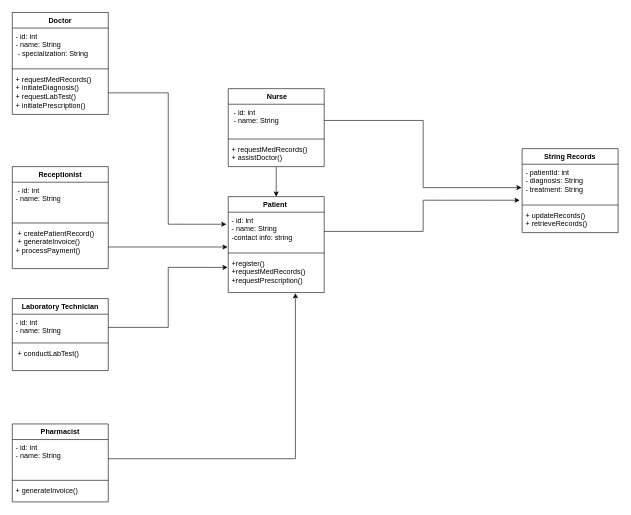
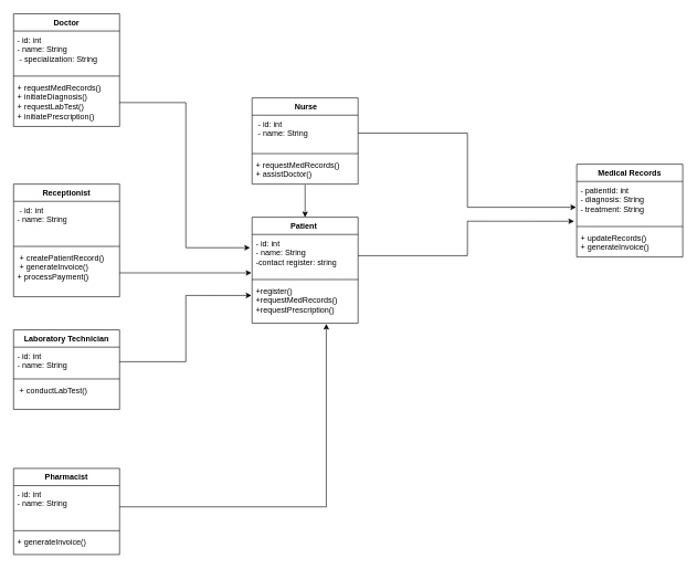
- <mxCell id="26" value="&amp;nbsp;String Records&amp;nbsp;" style="swimlane;fontStyle=1;align=center;verticalAlign=top;childLayout=stackLayout;horizontal=1;startSize=26;horizontalStack=0;resizeParent=1;resizeParentMax=0;resizeLast=0;collapsible=1;marginBottom=0;whiteSpace=wrap;html=1;" vertex="1" parent="1"><mxGeometry x="870" y="247" width="160" height="140" as="geometry" /></mxCell>
+ <mxCell id="26" value="&amp;nbsp;Medical Records&amp;nbsp;" style="swimlane;fontStyle=1;align=center;verticalAlign=top;childLayout=stackLayout;horizontal=1;startSize=26;horizontalStack=0;resizeParent=1;resizeParentMax=0;resizeLast=0;collapsible=1;marginBottom=0;whiteSpace=wrap;html=1;" vertex="1" parent="1"><mxGeometry x="870" y="247" width="160" height="140" as="geometry" /></mxCell>
- <mxCell id="29" value="&lt;div&gt;+ updateRecords()&amp;nbsp; &amp;nbsp; &amp;nbsp;&lt;/div&gt;&lt;div&gt;+ retrieveRecords()&lt;/div&gt;" style="text;strokeColor=none;fillColor=none;align=left;verticalAlign=top;spacingLeft=4;spacingRight=4;overflow=hidden;rotatable=0;points=[[0,0.5],[1,0.5]];portConstraint=eastwest;whiteSpace=wrap;html=1;" vertex="1" parent="26"><mxGeometry y="98" width="160" height="42" as="geometry" /></mxCell>
+ <mxCell id="29" value="&lt;div&gt;+ updateRecords()&amp;nbsp; &amp;nbsp; &amp;nbsp;&lt;/div&gt;&lt;div&gt;+ generateInvoice()&lt;/div&gt;" style="text;strokeColor=none;fillColor=none;align=left;verticalAlign=top;spacingLeft=4;spacingRight=4;overflow=hidden;rotatable=0;points=[[0,0.5],[1,0.5]];portConstraint=eastwest;whiteSpace=wrap;html=1;" vertex="1" parent="26"><mxGeometry y="98" width="160" height="42" as="geometry" /></mxCell>
- <mxCell id="3" value="- id: int&amp;nbsp;&lt;div&gt;- name: String&lt;br&gt;&lt;/div&gt;&lt;div&gt;-contact info: string&lt;/div&gt;" style="text;strokeColor=none;fillColor=none;align=left;verticalAlign=top;spacingLeft=4;spacingRight=4;overflow=hidden;rotatable=0;points=[[0,0.5],[1,0.5]];portConstraint=eastwest;whiteSpace=wrap;html=1;" vertex="1" parent="2"><mxGeometry y="26" width="160" height="64" as="geometry" /></mxCell>
+ <mxCell id="3" value="- id: int&amp;nbsp;&lt;div&gt;- name: String&lt;br&gt;&lt;/div&gt;&lt;div&gt;-contact register: string&lt;/div&gt;" style="text;strokeColor=none;fillColor=none;align=left;verticalAlign=top;spacingLeft=4;spacingRight=4;overflow=hidden;rotatable=0;points=[[0,0.5],[1,0.5]];portConstraint=eastwest;whiteSpace=wrap;html=1;" vertex="1" parent="2"><mxGeometry y="26" width="160" height="64" as="geometry" /></mxCell>
